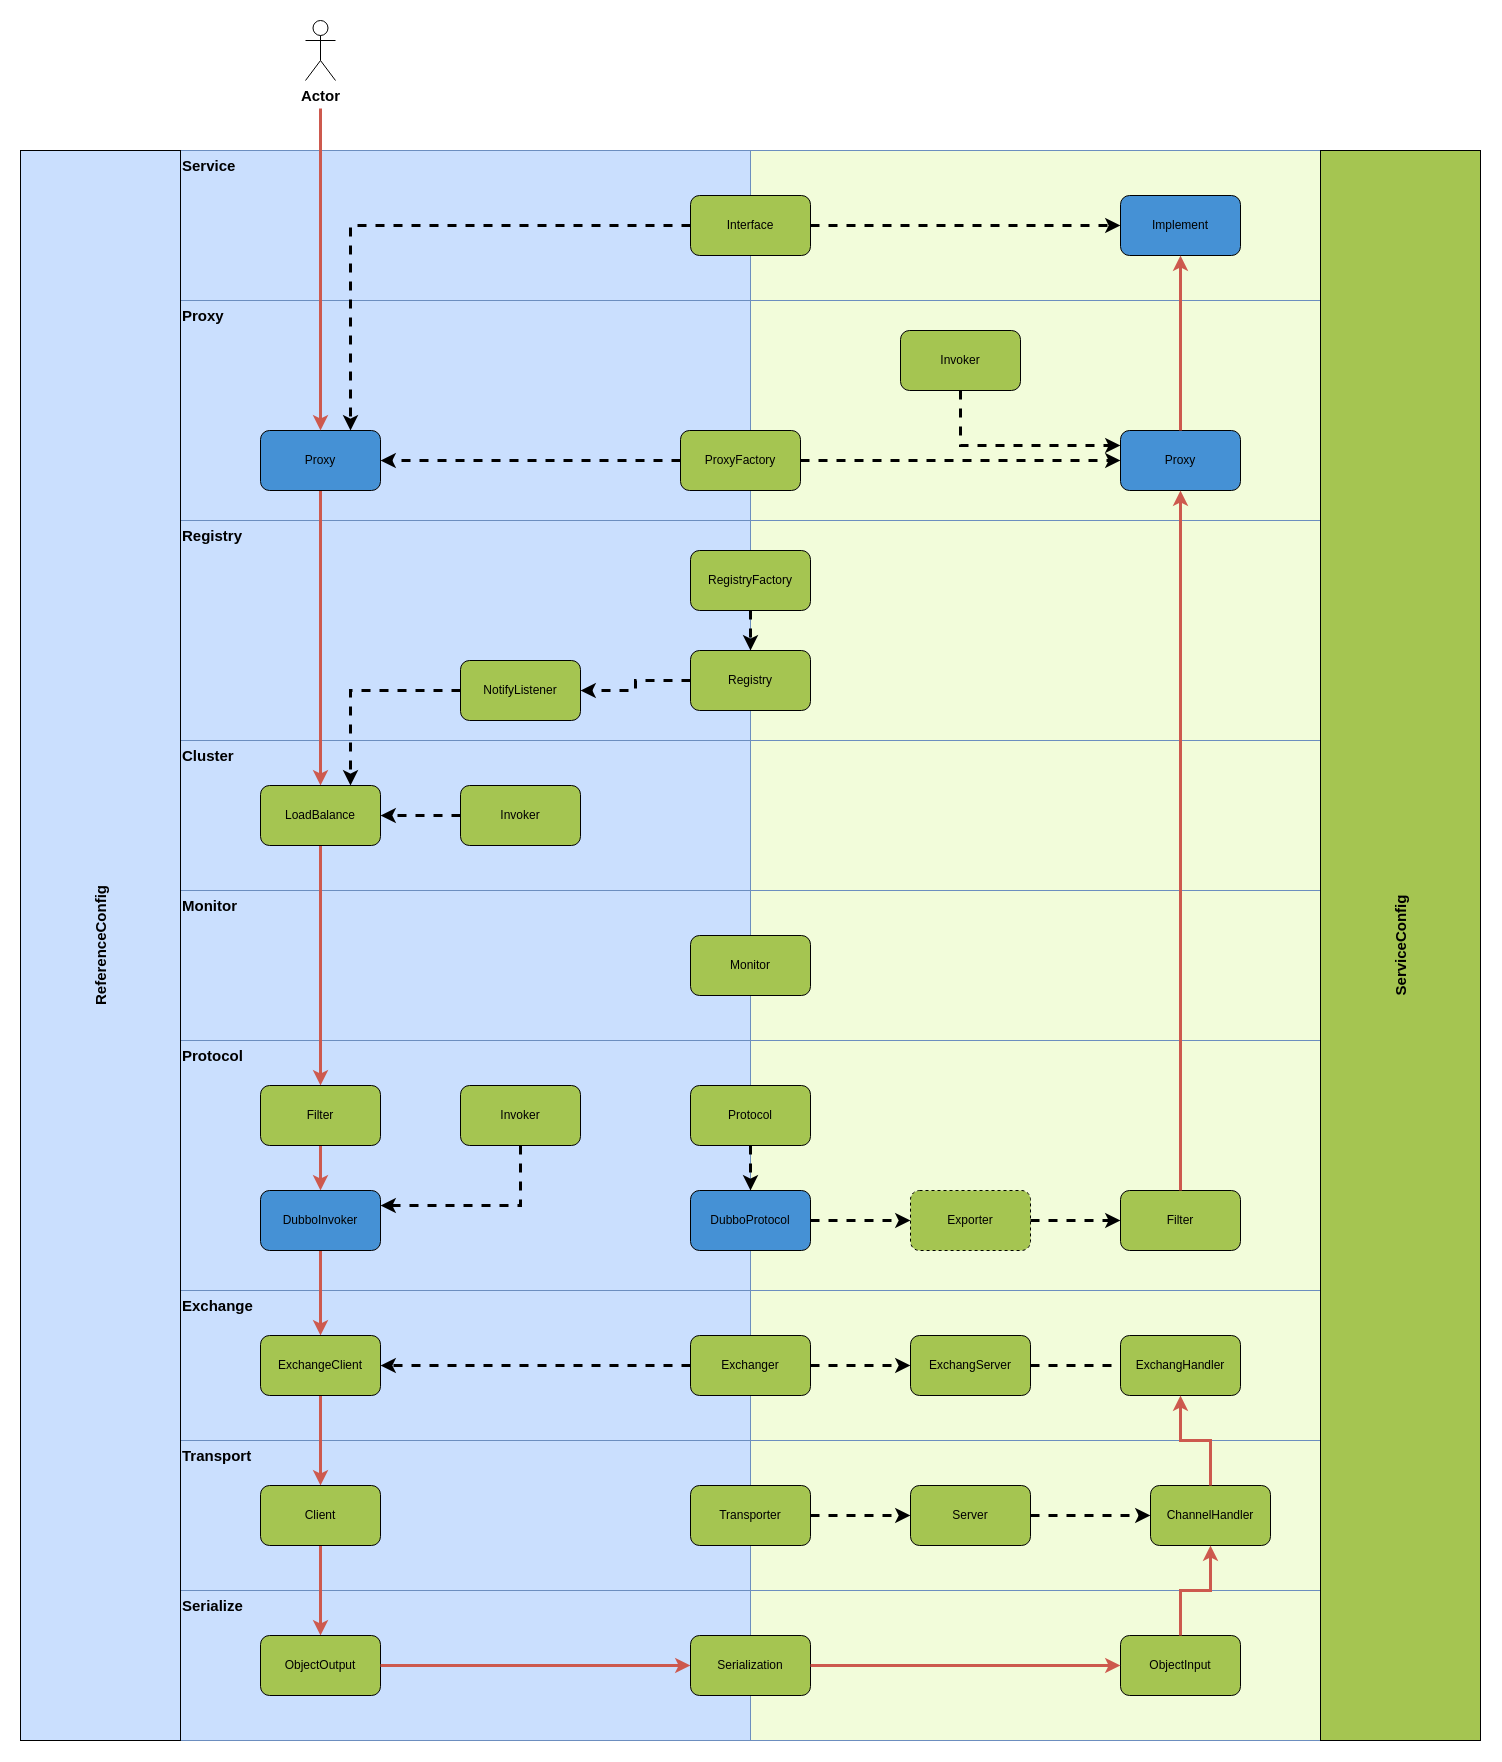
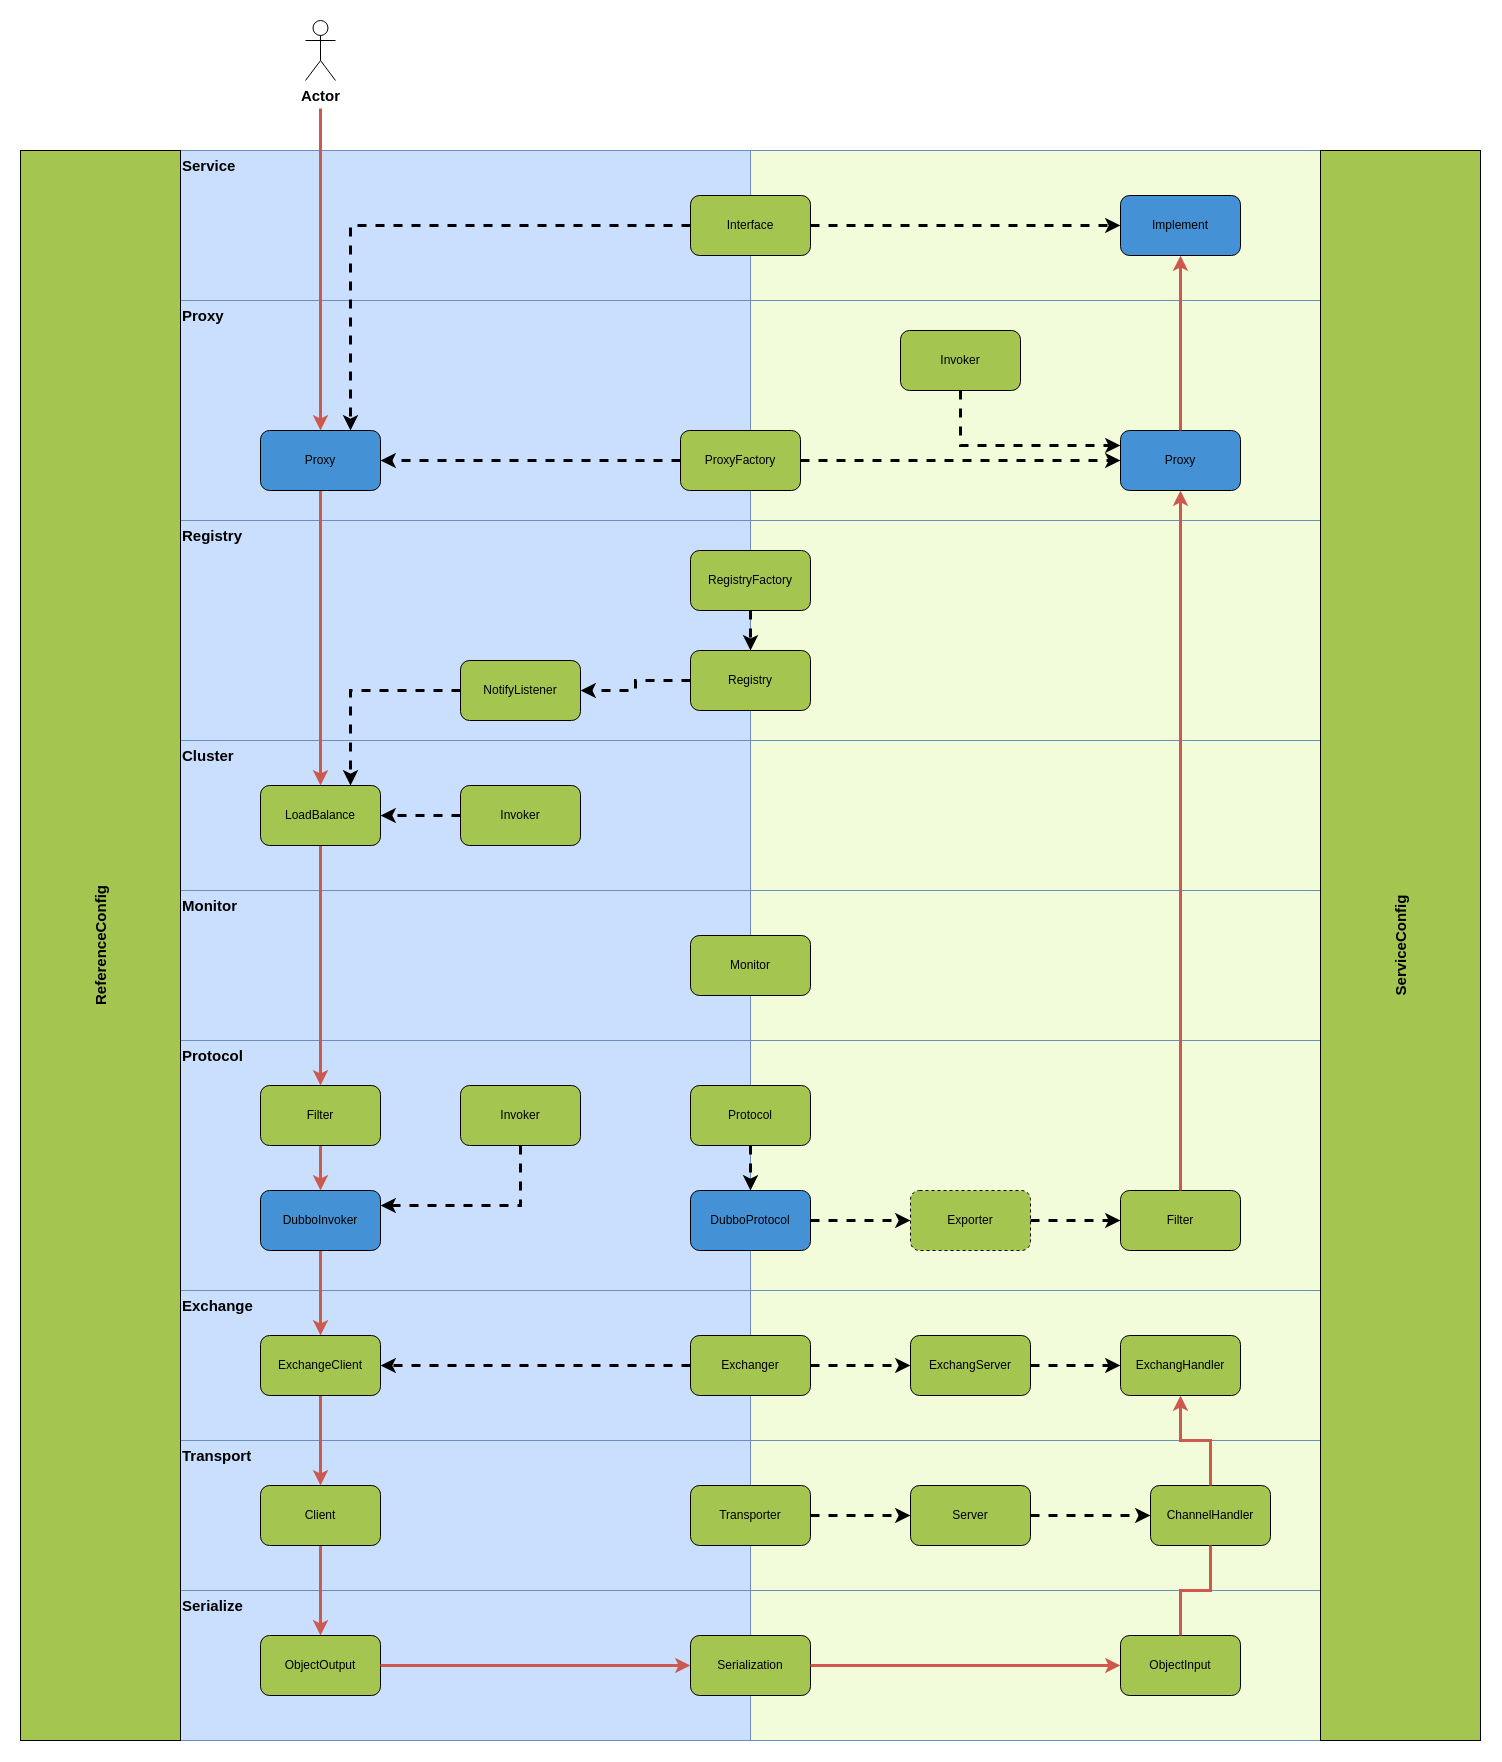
- <mxCell id="37" value="ReferenceConfig" style="rounded=0;whiteSpace=wrap;html=1;verticalAlign=middle;align=center;fontStyle=1;fontSize=15;horizontal=0;fillColor=#CADFFE;" parent="1" vertex="1"><mxGeometry x="20" y="150" width="160" height="1590" as="geometry" /></mxCell>
+ <mxCell id="37" value="ReferenceConfig" style="rounded=0;whiteSpace=wrap;html=1;verticalAlign=middle;align=center;fontStyle=1;fontSize=15;horizontal=0;fillColor=#a5c551;" parent="1" vertex="1"><mxGeometry x="20" y="150" width="160" height="1590" as="geometry" /></mxCell>
- <mxCell id="66" style="edgeStyle=orthogonalEdgeStyle;rounded=0;orthogonalLoop=1;jettySize=auto;html=1;dashed=1;strokeWidth=3;exitX=1;exitY=0.5;exitDx=0;exitDy=0;entryX=0;entryY=0.5;entryDx=0;entryDy=0;endArrow=none;" parent="1" source="63" target="64" edge="1"><mxGeometry relative="1" as="geometry"><mxPoint x="1050" y="1364.66" as="sourcePoint" /><mxPoint x="1080" y="1365" as="targetPoint" /></mxGeometry></mxCell>
+ <mxCell id="66" style="edgeStyle=orthogonalEdgeStyle;rounded=0;orthogonalLoop=1;jettySize=auto;html=1;dashed=1;strokeWidth=3;exitX=1;exitY=0.5;exitDx=0;exitDy=0;entryX=0;entryY=0.5;entryDx=0;entryDy=0;" parent="1" source="63" target="64" edge="1"><mxGeometry relative="1" as="geometry"><mxPoint x="1050" y="1364.66" as="sourcePoint" /><mxPoint x="1080" y="1365" as="targetPoint" /></mxGeometry></mxCell>
- <mxCell id="60" style="edgeStyle=orthogonalEdgeStyle;rounded=0;orthogonalLoop=1;jettySize=auto;html=1;entryX=0.5;entryY=1;entryDx=0;entryDy=0;strokeWidth=3;exitX=0.5;exitY=0;exitDx=0;exitDy=0;strokeColor=#CD594E;" parent="1" source="58" target="57" edge="1"><mxGeometry relative="1" as="geometry"><mxPoint x="1190" y="1610" as="sourcePoint" /><mxPoint x="1500" y="1610" as="targetPoint" /><Array as="points" /></mxGeometry></mxCell>
+ <mxCell id="60" style="edgeStyle=orthogonalEdgeStyle;rounded=0;orthogonalLoop=1;jettySize=auto;html=1;entryX=0.5;entryY=1;entryDx=0;entryDy=0;strokeWidth=3;exitX=0.5;exitY=0;exitDx=0;exitDy=0;strokeColor=#CD594E;endArrow=none;" parent="1" source="58" target="57" edge="1"><mxGeometry relative="1" as="geometry"><mxPoint x="1190" y="1610" as="sourcePoint" /><mxPoint x="1500" y="1610" as="targetPoint" /><Array as="points" /></mxGeometry></mxCell>
